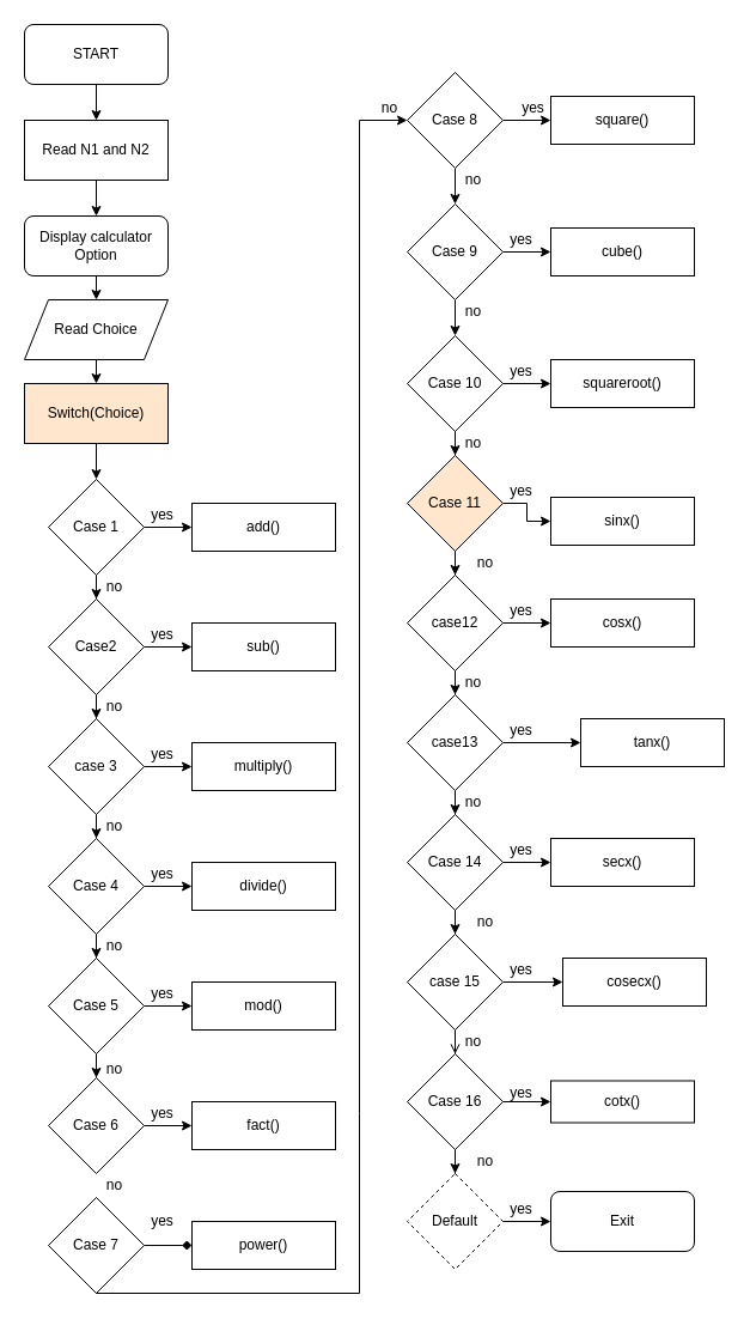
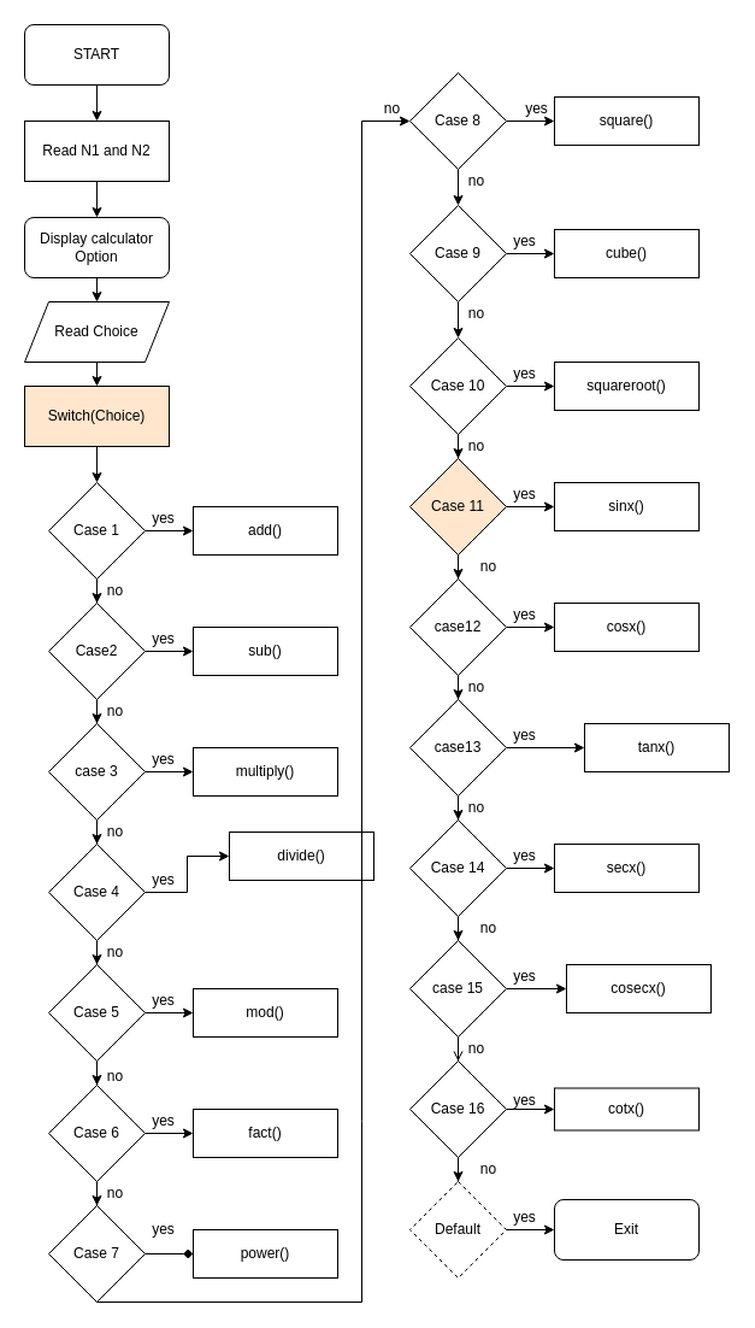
- <mxCell id="71" value="sinx()" style="rounded=0;whiteSpace=wrap;html=1;" vertex="1" parent="1"><mxGeometry x="460" y="415" width="120" height="40" as="geometry" /></mxCell>
+ <mxCell id="71" value="sinx()" style="rounded=0;whiteSpace=wrap;html=1;" vertex="1" parent="1"><mxGeometry x="460" y="400" width="120" height="40" as="geometry" /></mxCell>
- <mxCell id="62" value="divide()" style="rounded=0;whiteSpace=wrap;html=1;" vertex="1" parent="1"><mxGeometry x="160" y="720" width="120" height="40" as="geometry" /></mxCell>
+ <mxCell id="62" value="divide()" style="rounded=0;whiteSpace=wrap;html=1;" vertex="1" parent="1"><mxGeometry x="190" y="690" width="120" height="40" as="geometry" /></mxCell>
+ <mxCell id="28" value="" style="edgeStyle=orthogonalEdgeStyle;rounded=0;orthogonalLoop=1;jettySize=auto;html=1;" edge="1" parent="1" source="30" target="56"><mxGeometry relative="1" as="geometry" /></mxCell>
